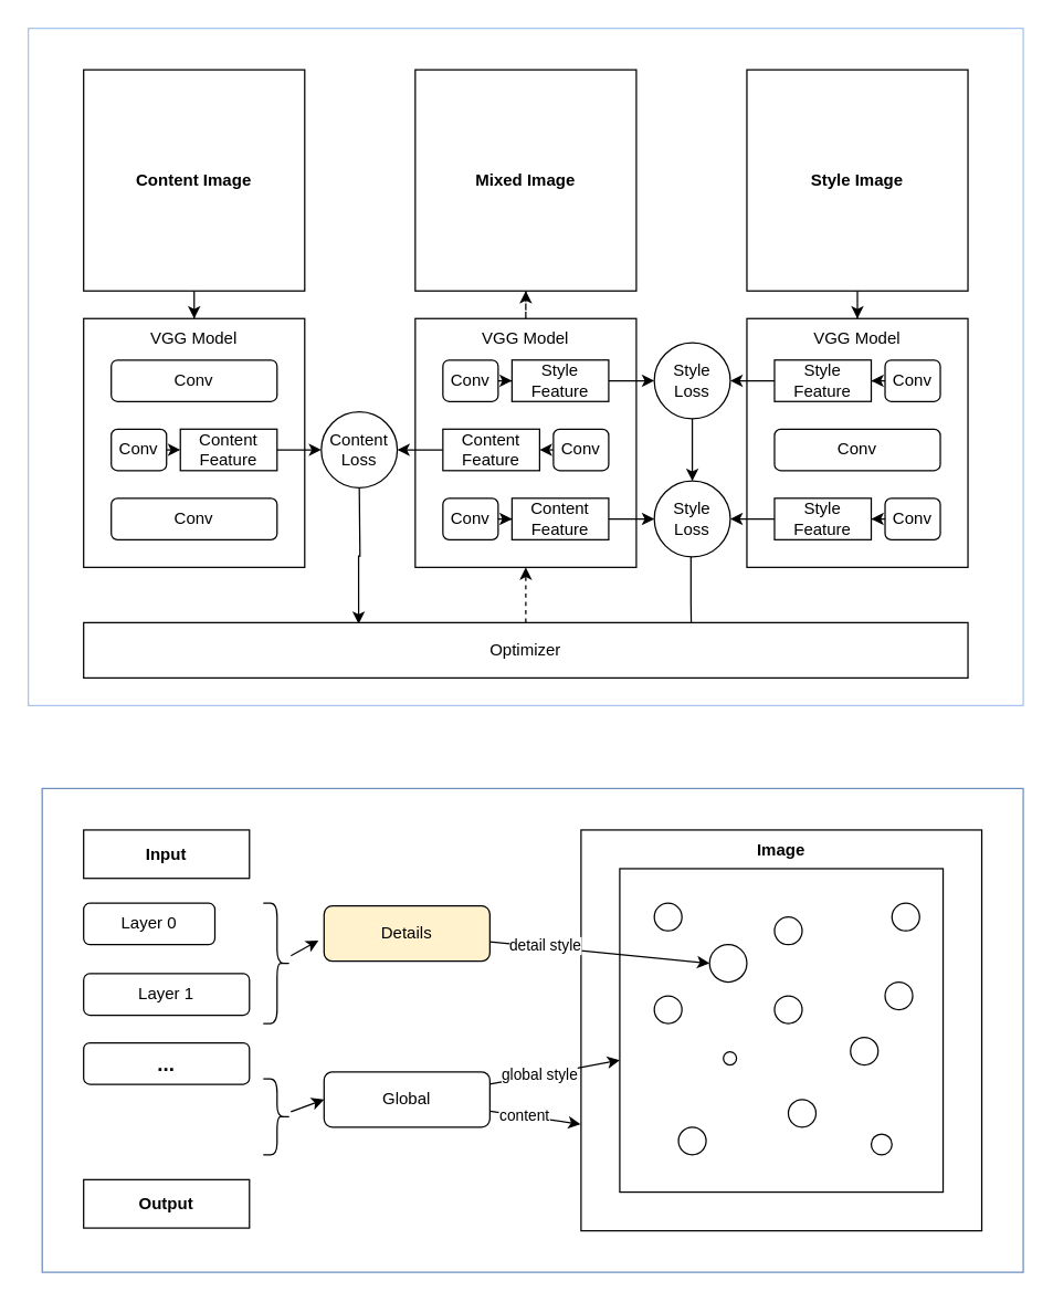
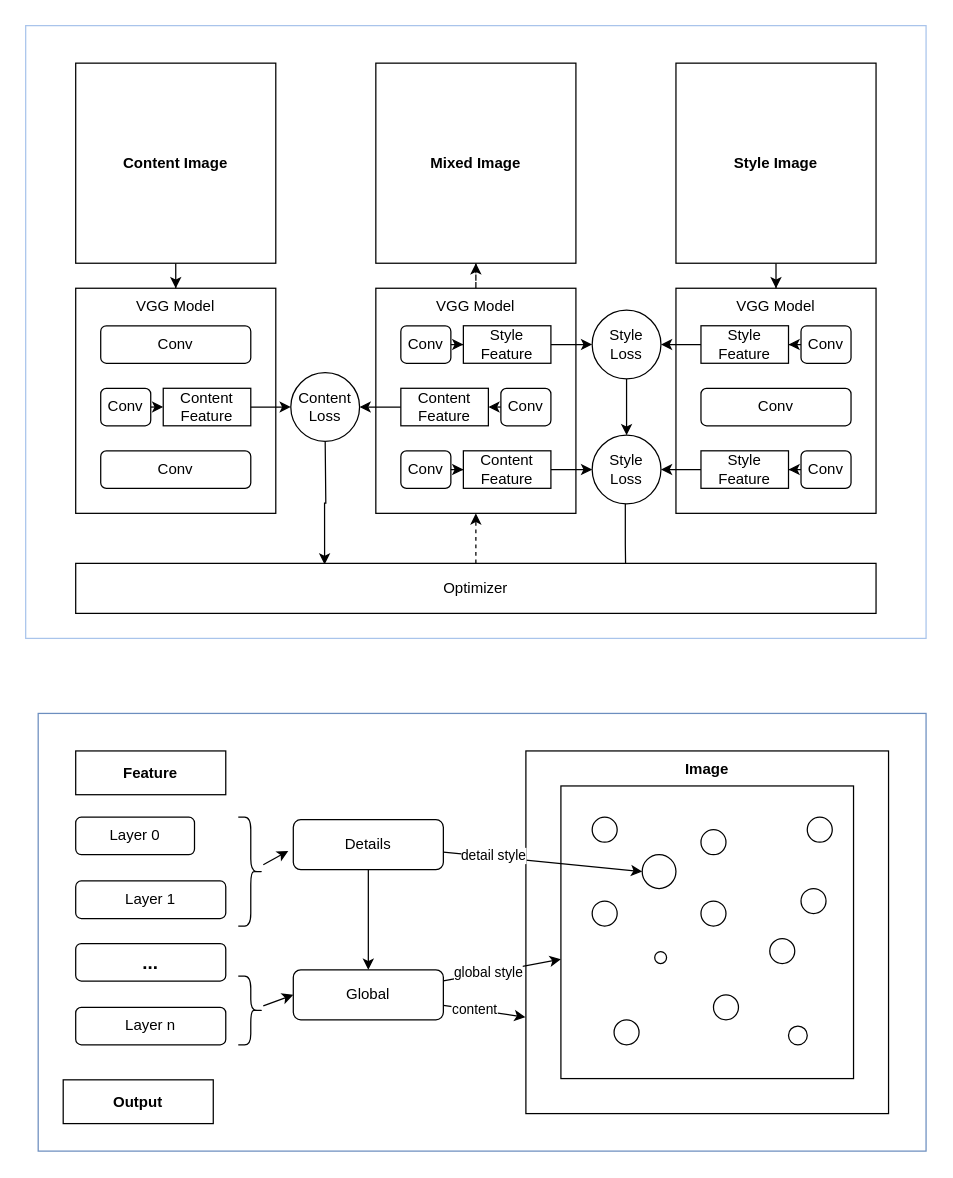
- <mxCell id="61" value="&lt;b&gt;Input&lt;/b&gt;" style="rounded=0;whiteSpace=wrap;html=1;" vertex="1" parent="1"><mxGeometry x="60" y="600" width="120" height="35" as="geometry" /></mxCell>
+ <mxCell id="61" value="&lt;b&gt;Feature&lt;/b&gt;" style="rounded=0;whiteSpace=wrap;html=1;" vertex="1" parent="1"><mxGeometry x="60" y="600" width="120" height="35" as="geometry" /></mxCell>
- <mxCell id="53" value="Details" style="rounded=1;whiteSpace=wrap;html=1;fillColor=#fff2cc;" vertex="1" parent="1"><mxGeometry x="234" y="655" width="120" height="40" as="geometry" /></mxCell>
+ <mxCell id="53" value="Details" style="rounded=1;whiteSpace=wrap;html=1;" vertex="1" parent="1"><mxGeometry x="234" y="655" width="120" height="40" as="geometry" /></mxCell>
+ <mxCell id="52" style="edgeStyle=orthogonalEdgeStyle;rounded=0;orthogonalLoop=1;jettySize=auto;html=1;entryX=0.5;entryY=0;entryDx=0;entryDy=0;" edge="1" parent="1" source="53" target="60"><mxGeometry relative="1" as="geometry"><mxPoint x="294" y="790" as="targetPoint" /></mxGeometry></mxCell>
+ <mxCell id="57" value="Layer n" style="rounded=1;whiteSpace=wrap;html=1;" vertex="1" parent="1"><mxGeometry x="60" y="805" width="120" height="30" as="geometry" /></mxCell>
- <mxCell id="62" value="&lt;b&gt;Output&lt;/b&gt;" style="rounded=0;whiteSpace=wrap;html=1;" vertex="1" parent="1"><mxGeometry x="60" y="853" width="120" height="35" as="geometry" /></mxCell>
+ <mxCell id="62" value="&lt;b&gt;Output&lt;/b&gt;" style="rounded=0;whiteSpace=wrap;html=1;" vertex="1" parent="1"><mxGeometry x="50" y="863" width="120" height="35" as="geometry" /></mxCell>
